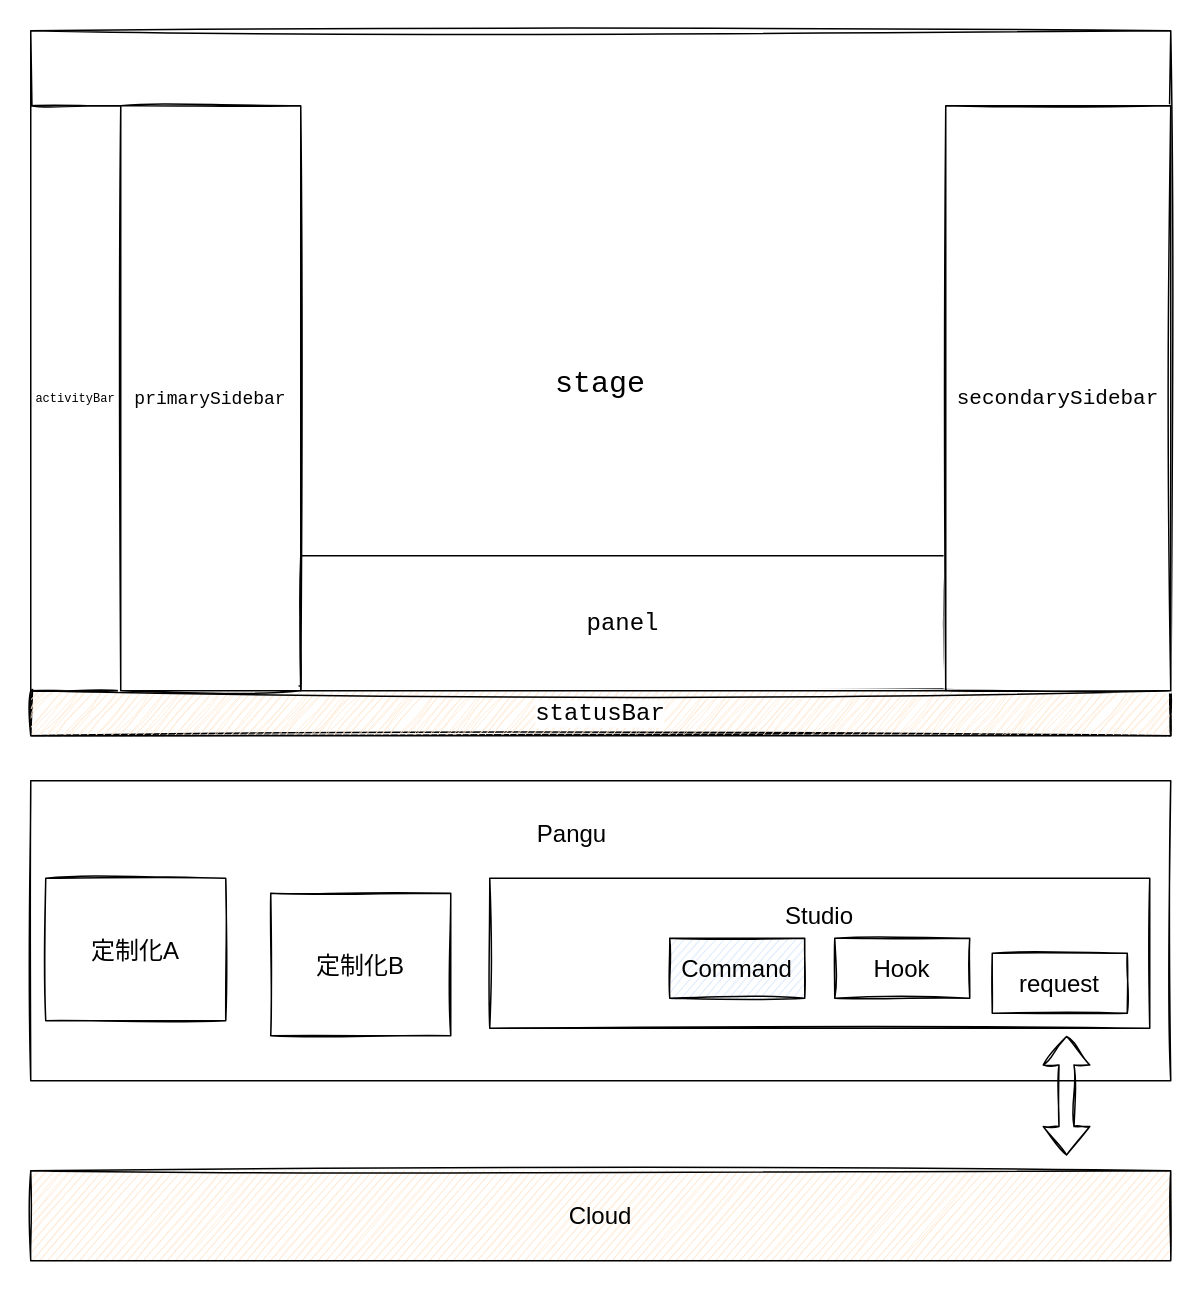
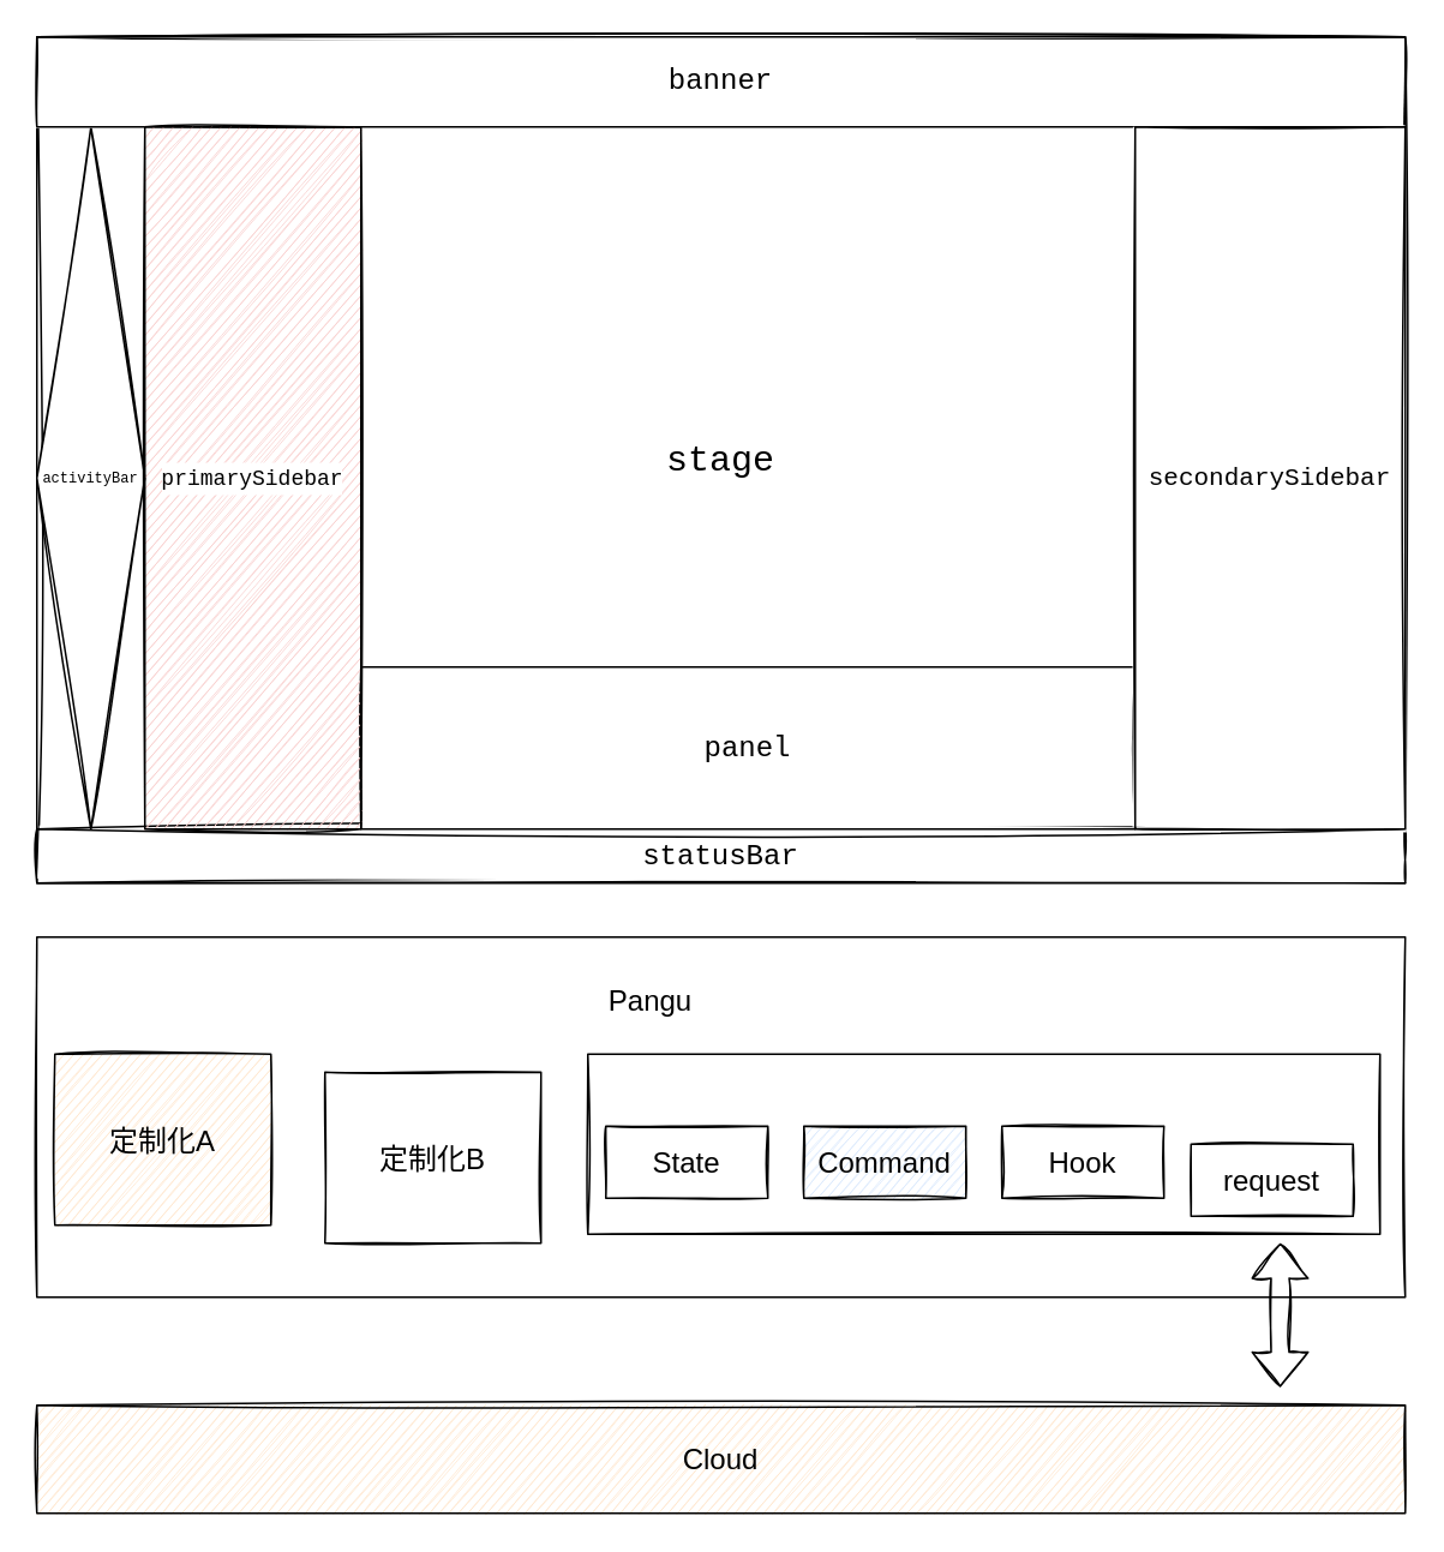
+ <mxCell id="7" value="&lt;div style=&quot;background-color: rgb(255, 255, 255); font-family: Menlo, Monaco, &amp;quot;Courier New&amp;quot;, monospace; line-height: 18px;&quot;&gt;&lt;font style=&quot;font-size: 16px;&quot;&gt;banner&lt;/font&gt;&lt;/div&gt;" style="whiteSpace=wrap;html=1;rounded=0;sketch=1;" vertex="1" parent="1"><mxGeometry x="20" y="20" width="760" height="50" as="geometry" /></mxCell>
- <mxCell id="6" value="&lt;div style=&quot;background-color: rgb(255, 255, 255); font-family: Menlo, Monaco, &amp;quot;Courier New&amp;quot;, monospace; line-height: 18px;&quot;&gt;&lt;font style=&quot;font-size: 8px;&quot;&gt;activityBar&lt;/font&gt;&lt;/div&gt;" style="whiteSpace=wrap;html=1;rounded=0;sketch=1;" vertex="1" parent="1"><mxGeometry x="20" y="70" width="60" height="390" as="geometry" /></mxCell>
+ <mxCell id="6" value="&lt;div style=&quot;background-color: rgb(255, 255, 255); font-family: Menlo, Monaco, &amp;quot;Courier New&amp;quot;, monospace; line-height: 18px;&quot;&gt;&lt;font style=&quot;font-size: 8px;&quot;&gt;activityBar&lt;/font&gt;&lt;/div&gt;" style="rhombus;whiteSpace=wrap;html=1;sketch=1;" vertex="1" parent="1"><mxGeometry x="20" y="70" width="60" height="390" as="geometry" /></mxCell>
- <mxCell id="9" value="&lt;div style=&quot;background-color: rgb(255, 255, 255); font-family: Menlo, Monaco, &amp;quot;Courier New&amp;quot;, monospace; font-size: 12px; line-height: 18px;&quot;&gt;primarySidebar&lt;/div&gt;" style="whiteSpace=wrap;html=1;rounded=0;sketch=1;fontSize=16;" vertex="1" parent="1"><mxGeometry x="80" y="70" width="120" height="390" as="geometry" /></mxCell>
+ <mxCell id="9" value="&lt;div style=&quot;background-color: rgb(255, 255, 255); font-family: Menlo, Monaco, &amp;quot;Courier New&amp;quot;, monospace; font-size: 12px; line-height: 18px;&quot;&gt;primarySidebar&lt;/div&gt;" style="whiteSpace=wrap;html=1;rounded=0;sketch=1;fontSize=16;fillColor=#f8cecc;" vertex="1" parent="1"><mxGeometry x="80" y="70" width="120" height="390" as="geometry" /></mxCell>
- <mxCell id="4" value="&lt;div style=&quot;background-color: rgb(255, 255, 255); font-family: Menlo, Monaco, &amp;quot;Courier New&amp;quot;, monospace; line-height: 18px; font-size: 16px;&quot;&gt;statusBar&lt;/div&gt;" style="whiteSpace=wrap;html=1;rounded=0;sketch=1;curveFitting=1;jiggle=2;fillColor=#ffe6cc;" vertex="1" parent="1"><mxGeometry x="20" y="460" width="760" height="30" as="geometry" /></mxCell>
+ <mxCell id="4" value="&lt;div style=&quot;background-color: rgb(255, 255, 255); font-family: Menlo, Monaco, &amp;quot;Courier New&amp;quot;, monospace; line-height: 18px; font-size: 16px;&quot;&gt;statusBar&lt;/div&gt;" style="whiteSpace=wrap;html=1;rounded=0;sketch=1;curveFitting=1;jiggle=2;" vertex="1" parent="1"><mxGeometry x="20" y="460" width="760" height="30" as="geometry" /></mxCell>
- <mxCell id="20" value="Pangu" style="text;strokeColor=none;align=center;fillColor=none;html=1;verticalAlign=middle;whiteSpace=wrap;rounded=0;sketch=1;fontSize=16;" vertex="1" parent="1"><mxGeometry x="351" y="540" width="60" height="30" as="geometry" /></mxCell>
+ <mxCell id="20" value="Pangu" style="text;strokeColor=none;align=center;fillColor=none;html=1;verticalAlign=middle;whiteSpace=wrap;rounded=0;sketch=1;fontSize=16;" vertex="1" parent="1"><mxGeometry x="331" y="540" width="60" height="30" as="geometry" /></mxCell>
- <mxCell id="17" value="Studio" style="text;strokeColor=none;align=center;fillColor=none;html=1;verticalAlign=middle;whiteSpace=wrap;rounded=0;sketch=1;fontSize=16;" vertex="1" parent="1"><mxGeometry x="516" y="595" width="60" height="30" as="geometry" /></mxCell>
- <mxCell id="18" value="定制化A" style="whiteSpace=wrap;html=1;rounded=0;sketch=1;fontSize=16;" vertex="1" parent="1"><mxGeometry x="30" y="585" width="120" height="95" as="geometry" /></mxCell>
+ <mxCell id="18" value="定制化A" style="whiteSpace=wrap;html=1;rounded=0;sketch=1;fontSize=16;fillColor=#ffe6cc;" vertex="1" parent="1"><mxGeometry x="30" y="585" width="120" height="95" as="geometry" /></mxCell>
+ <mxCell id="11" value="State" style="whiteSpace=wrap;html=1;rounded=0;sketch=1;fontSize=16;" vertex="1" parent="1"><mxGeometry x="336" y="625" width="90" height="40" as="geometry" /></mxCell>
